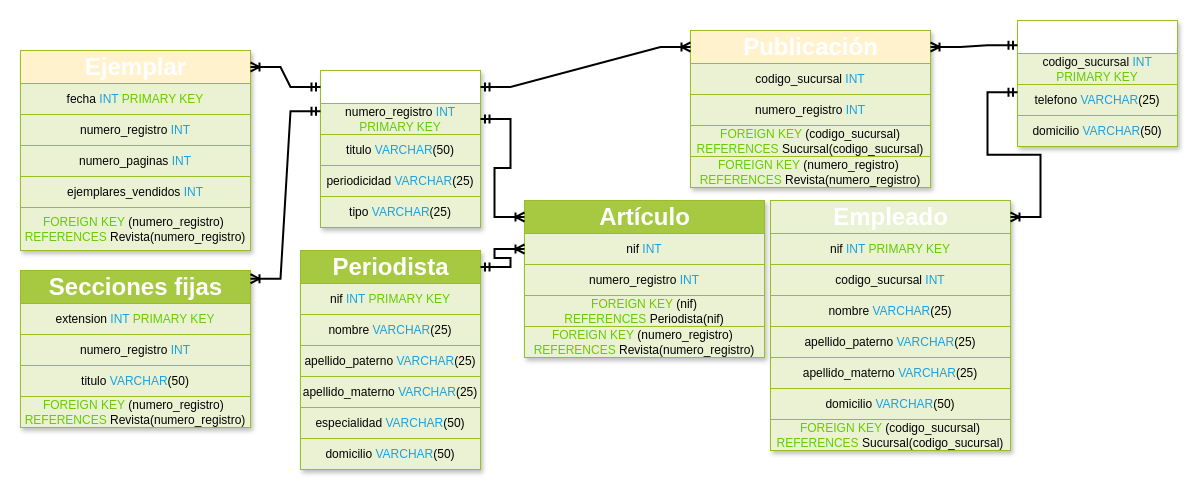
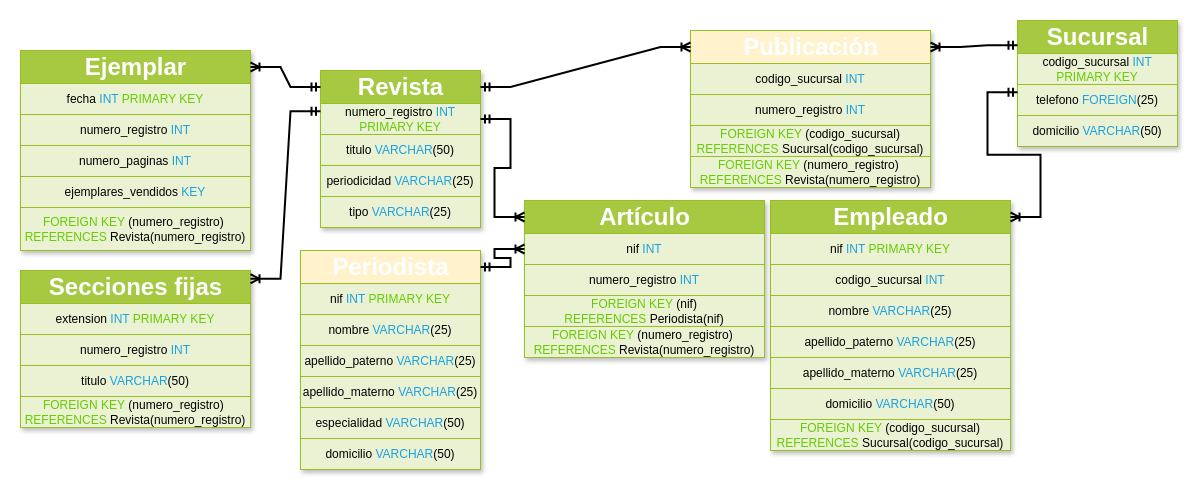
- <mxCell id="15" value="&lt;h1&gt;Sucursal&lt;/h1&gt;" style="connectable=0;recursiveResize=0;strokeColor=inherit;fillColor=#ffffff;align=center;fontStyle=1;fontColor=#FFFFFF;html=1;" parent="14" vertex="1"><mxGeometry width="160" height="33" as="geometry"><mxRectangle width="160" height="33" as="alternateBounds" /></mxGeometry></mxCell>
+ <mxCell id="15" value="&lt;h1&gt;Sucursal&lt;/h1&gt;" style="connectable=0;recursiveResize=0;strokeColor=inherit;fillColor=#A7C942;align=center;fontStyle=1;fontColor=#FFFFFF;html=1;" parent="14" vertex="1"><mxGeometry width="160" height="33" as="geometry"><mxRectangle width="160" height="33" as="alternateBounds" /></mxGeometry></mxCell>
- <mxCell id="83" value="&lt;h1&gt;Ejemplar&lt;/h1&gt;" style="connectable=0;recursiveResize=0;strokeColor=inherit;fillColor=#fff2cc;align=center;fontStyle=1;fontColor=#FFFFFF;html=1;" parent="82" vertex="1"><mxGeometry width="230" height="33" as="geometry"><mxRectangle width="230" height="33" as="alternateBounds" /></mxGeometry></mxCell>
+ <mxCell id="83" value="&lt;h1&gt;Ejemplar&lt;/h1&gt;" style="connectable=0;recursiveResize=0;strokeColor=inherit;fillColor=#A7C942;align=center;fontStyle=1;fontColor=#FFFFFF;html=1;" parent="82" vertex="1"><mxGeometry width="230" height="33" as="geometry"><mxRectangle width="230" height="33" as="alternateBounds" /></mxGeometry></mxCell>
- <mxCell id="4" value="&lt;h1&gt;Revista&lt;/h1&gt;" style="connectable=0;recursiveResize=0;strokeColor=inherit;fillColor=#ffffff;align=center;fontStyle=1;fontColor=#FFFFFF;html=1;" parent="3" vertex="1"><mxGeometry width="160" height="33" as="geometry"><mxRectangle width="160" height="33" as="alternateBounds" /></mxGeometry></mxCell>
+ <mxCell id="4" value="&lt;h1&gt;Revista&lt;/h1&gt;" style="connectable=0;recursiveResize=0;strokeColor=inherit;fillColor=#A7C942;align=center;fontStyle=1;fontColor=#FFFFFF;html=1;" parent="3" vertex="1"><mxGeometry width="160" height="33" as="geometry"><mxRectangle width="160" height="33" as="alternateBounds" /></mxGeometry></mxCell>
- <mxCell id="19" value="&lt;font color=&quot;#030303&quot;&gt;telefono&lt;/font&gt;&amp;nbsp;&lt;font color=&quot;#1ba1e2&quot;&gt;VARCHAR&lt;/font&gt;(25)" style="connectable=0;recursiveResize=0;strokeColor=inherit;fillColor=inherit;whiteSpace=wrap;html=1;" parent="18" vertex="1"><mxGeometry width="160" height="31" as="geometry"><mxRectangle width="160" height="31" as="alternateBounds" /></mxGeometry></mxCell>
+ <mxCell id="19" value="&lt;font color=&quot;#030303&quot;&gt;telefono&lt;/font&gt;&amp;nbsp;&lt;font color=&quot;#1ba1e2&quot;&gt;FOREIGN&lt;/font&gt;(25)" style="connectable=0;recursiveResize=0;strokeColor=inherit;fillColor=inherit;whiteSpace=wrap;html=1;" parent="18" vertex="1"><mxGeometry width="160" height="31" as="geometry"><mxRectangle width="160" height="31" as="alternateBounds" /></mxGeometry></mxCell>
- <mxCell id="91" value="&lt;font color=&quot;#030303&quot;&gt;ejemplares_vendidos&lt;/font&gt;&amp;nbsp;&lt;font style=&quot;border-color: var(--border-color);&quot; color=&quot;#1ba1e2&quot;&gt;INT&lt;/font&gt;" style="connectable=0;recursiveResize=0;strokeColor=inherit;fillColor=inherit;whiteSpace=wrap;html=1;" parent="90" vertex="1"><mxGeometry width="230" height="31" as="geometry"><mxRectangle width="230" height="31" as="alternateBounds" /></mxGeometry></mxCell>
+ <mxCell id="91" value="&lt;font color=&quot;#030303&quot;&gt;ejemplares_vendidos&lt;/font&gt;&amp;nbsp;&lt;font style=&quot;border-color: var(--border-color);&quot; color=&quot;#1ba1e2&quot;&gt;KEY&lt;/font&gt;" style="connectable=0;recursiveResize=0;strokeColor=inherit;fillColor=inherit;whiteSpace=wrap;html=1;" parent="90" vertex="1"><mxGeometry width="230" height="31" as="geometry"><mxRectangle width="230" height="31" as="alternateBounds" /></mxGeometry></mxCell>
- <mxCell id="37" value="&lt;h1&gt;Empleado&lt;/h1&gt;" style="connectable=0;recursiveResize=0;strokeColor=inherit;fillColor=#eaf2d3;align=center;fontStyle=1;fontColor=#FFFFFF;html=1;" parent="36" vertex="1"><mxGeometry width="240" height="33" as="geometry"><mxRectangle width="240" height="33" as="alternateBounds" /></mxGeometry></mxCell>
+ <mxCell id="37" value="&lt;h1&gt;Empleado&lt;/h1&gt;" style="connectable=0;recursiveResize=0;strokeColor=inherit;fillColor=#A7C942;align=center;fontStyle=1;fontColor=#FFFFFF;html=1;" parent="36" vertex="1"><mxGeometry width="240" height="33" as="geometry"><mxRectangle width="240" height="33" as="alternateBounds" /></mxGeometry></mxCell>
- <mxCell id="55" value="&lt;h1&gt;Periodista&lt;/h1&gt;" style="connectable=0;recursiveResize=0;strokeColor=inherit;fillColor=#A7C942;align=center;fontStyle=1;fontColor=#FFFFFF;html=1;" parent="54" vertex="1"><mxGeometry width="180" height="33" as="geometry"><mxRectangle width="180" height="33" as="alternateBounds" /></mxGeometry></mxCell>
+ <mxCell id="55" value="&lt;h1&gt;Periodista&lt;/h1&gt;" style="connectable=0;recursiveResize=0;strokeColor=inherit;fillColor=#fff2cc;align=center;fontStyle=1;fontColor=#FFFFFF;html=1;" parent="54" vertex="1"><mxGeometry width="180" height="33" as="geometry"><mxRectangle width="180" height="33" as="alternateBounds" /></mxGeometry></mxCell>
